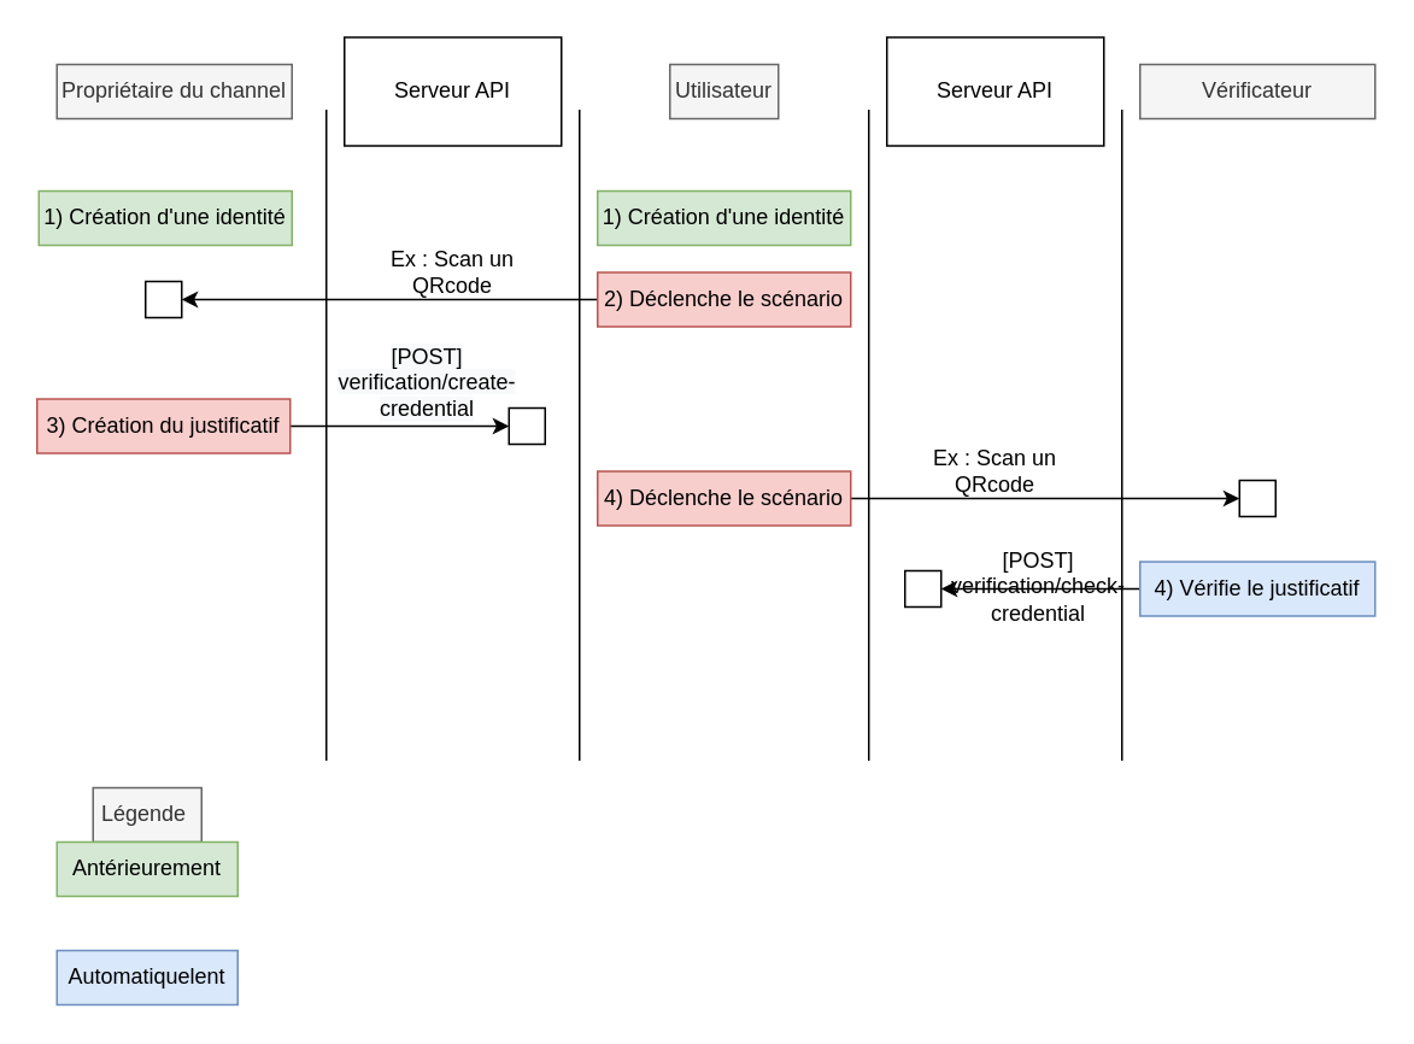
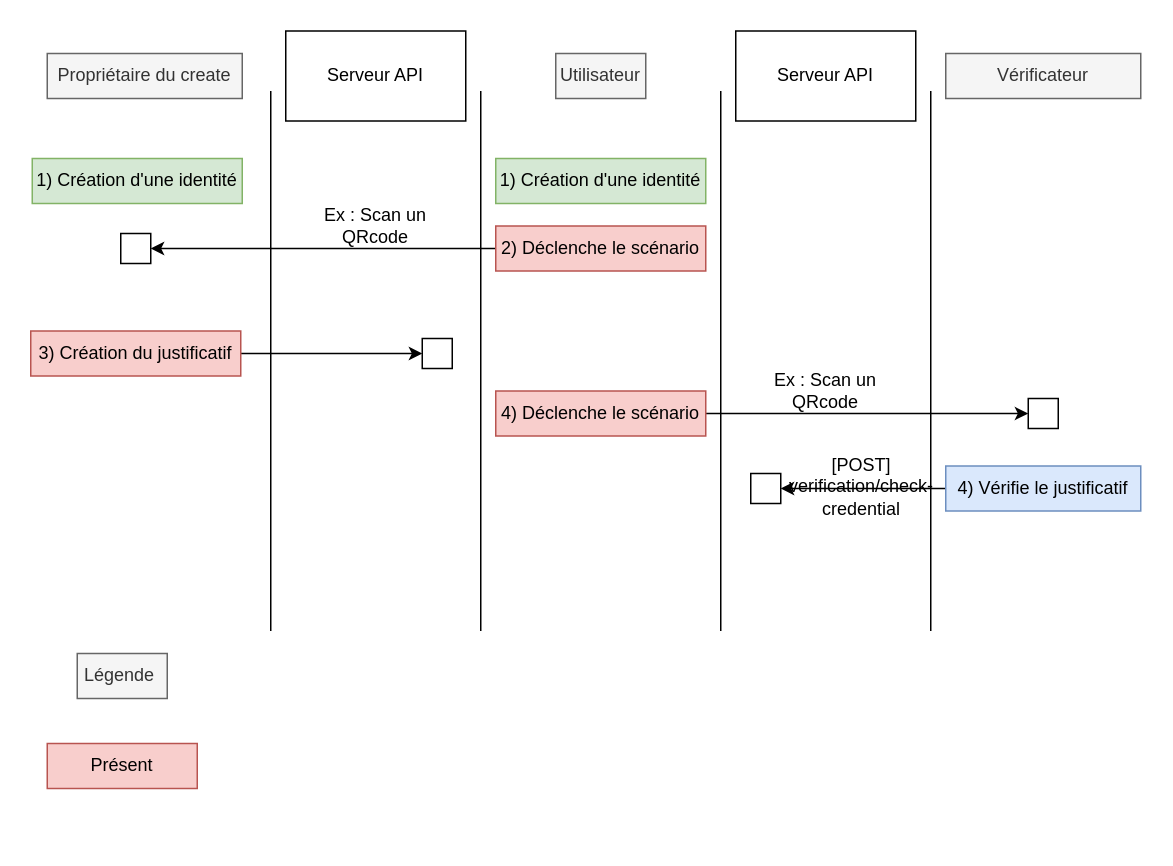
- <mxCell id="2" value="Propriétaire du channel" style="text;html=1;strokeColor=#666666;fillColor=#f5f5f5;align=center;verticalAlign=middle;whiteSpace=wrap;rounded=0;fontColor=#333333;" parent="1" vertex="1"><mxGeometry x="31" y="35" width="130" height="30" as="geometry" /></mxCell>
+ <mxCell id="2" value="Propriétaire du create" style="text;html=1;strokeColor=#666666;fillColor=#f5f5f5;align=center;verticalAlign=middle;whiteSpace=wrap;rounded=0;fontColor=#333333;" parent="1" vertex="1"><mxGeometry x="31" y="35" width="130" height="30" as="geometry" /></mxCell>
- <mxCell id="32" value="&#10;&lt;span style=&quot;color: rgb(0, 0, 0); font-family: Helvetica; font-size: 12px; font-style: normal; font-variant-ligatures: normal; font-variant-caps: normal; font-weight: 400; letter-spacing: normal; orphans: 2; text-align: center; text-indent: 0px; text-transform: none; widows: 2; word-spacing: 0px; -webkit-text-stroke-width: 0px; background-color: rgb(248, 249, 250); text-decoration-thickness: initial; text-decoration-style: initial; text-decoration-color: initial; float: none; display: inline !important;&quot;&gt;[POST] verification/create-credential&lt;/span&gt;&#10;&#10;" style="text;html=1;strokeColor=none;fillColor=none;align=center;verticalAlign=middle;whiteSpace=wrap;rounded=0;" vertex="1" parent="1"><mxGeometry x="191" y="190" width="90" height="55" as="geometry" /></mxCell>
- <mxCell id="10" value="Antérieurement" style="rounded=0;whiteSpace=wrap;html=1;fillColor=#d5e8d4;strokeColor=#82b366;" parent="1" vertex="1"><mxGeometry x="31" y="465" width="100" height="30" as="geometry" /></mxCell>
+ <mxCell id="11" value="Présent" style="text;html=1;strokeColor=#b85450;fillColor=#f8cecc;align=center;verticalAlign=middle;whiteSpace=wrap;rounded=0;" parent="1" vertex="1"><mxGeometry x="31" y="495" width="100" height="30" as="geometry" /></mxCell>
- <mxCell id="12" value="Automatiquelent" style="text;html=1;strokeColor=#6c8ebf;fillColor=#dae8fc;align=center;verticalAlign=middle;whiteSpace=wrap;rounded=0;" parent="1" vertex="1"><mxGeometry x="31" y="525" width="100" height="30" as="geometry" /></mxCell>
